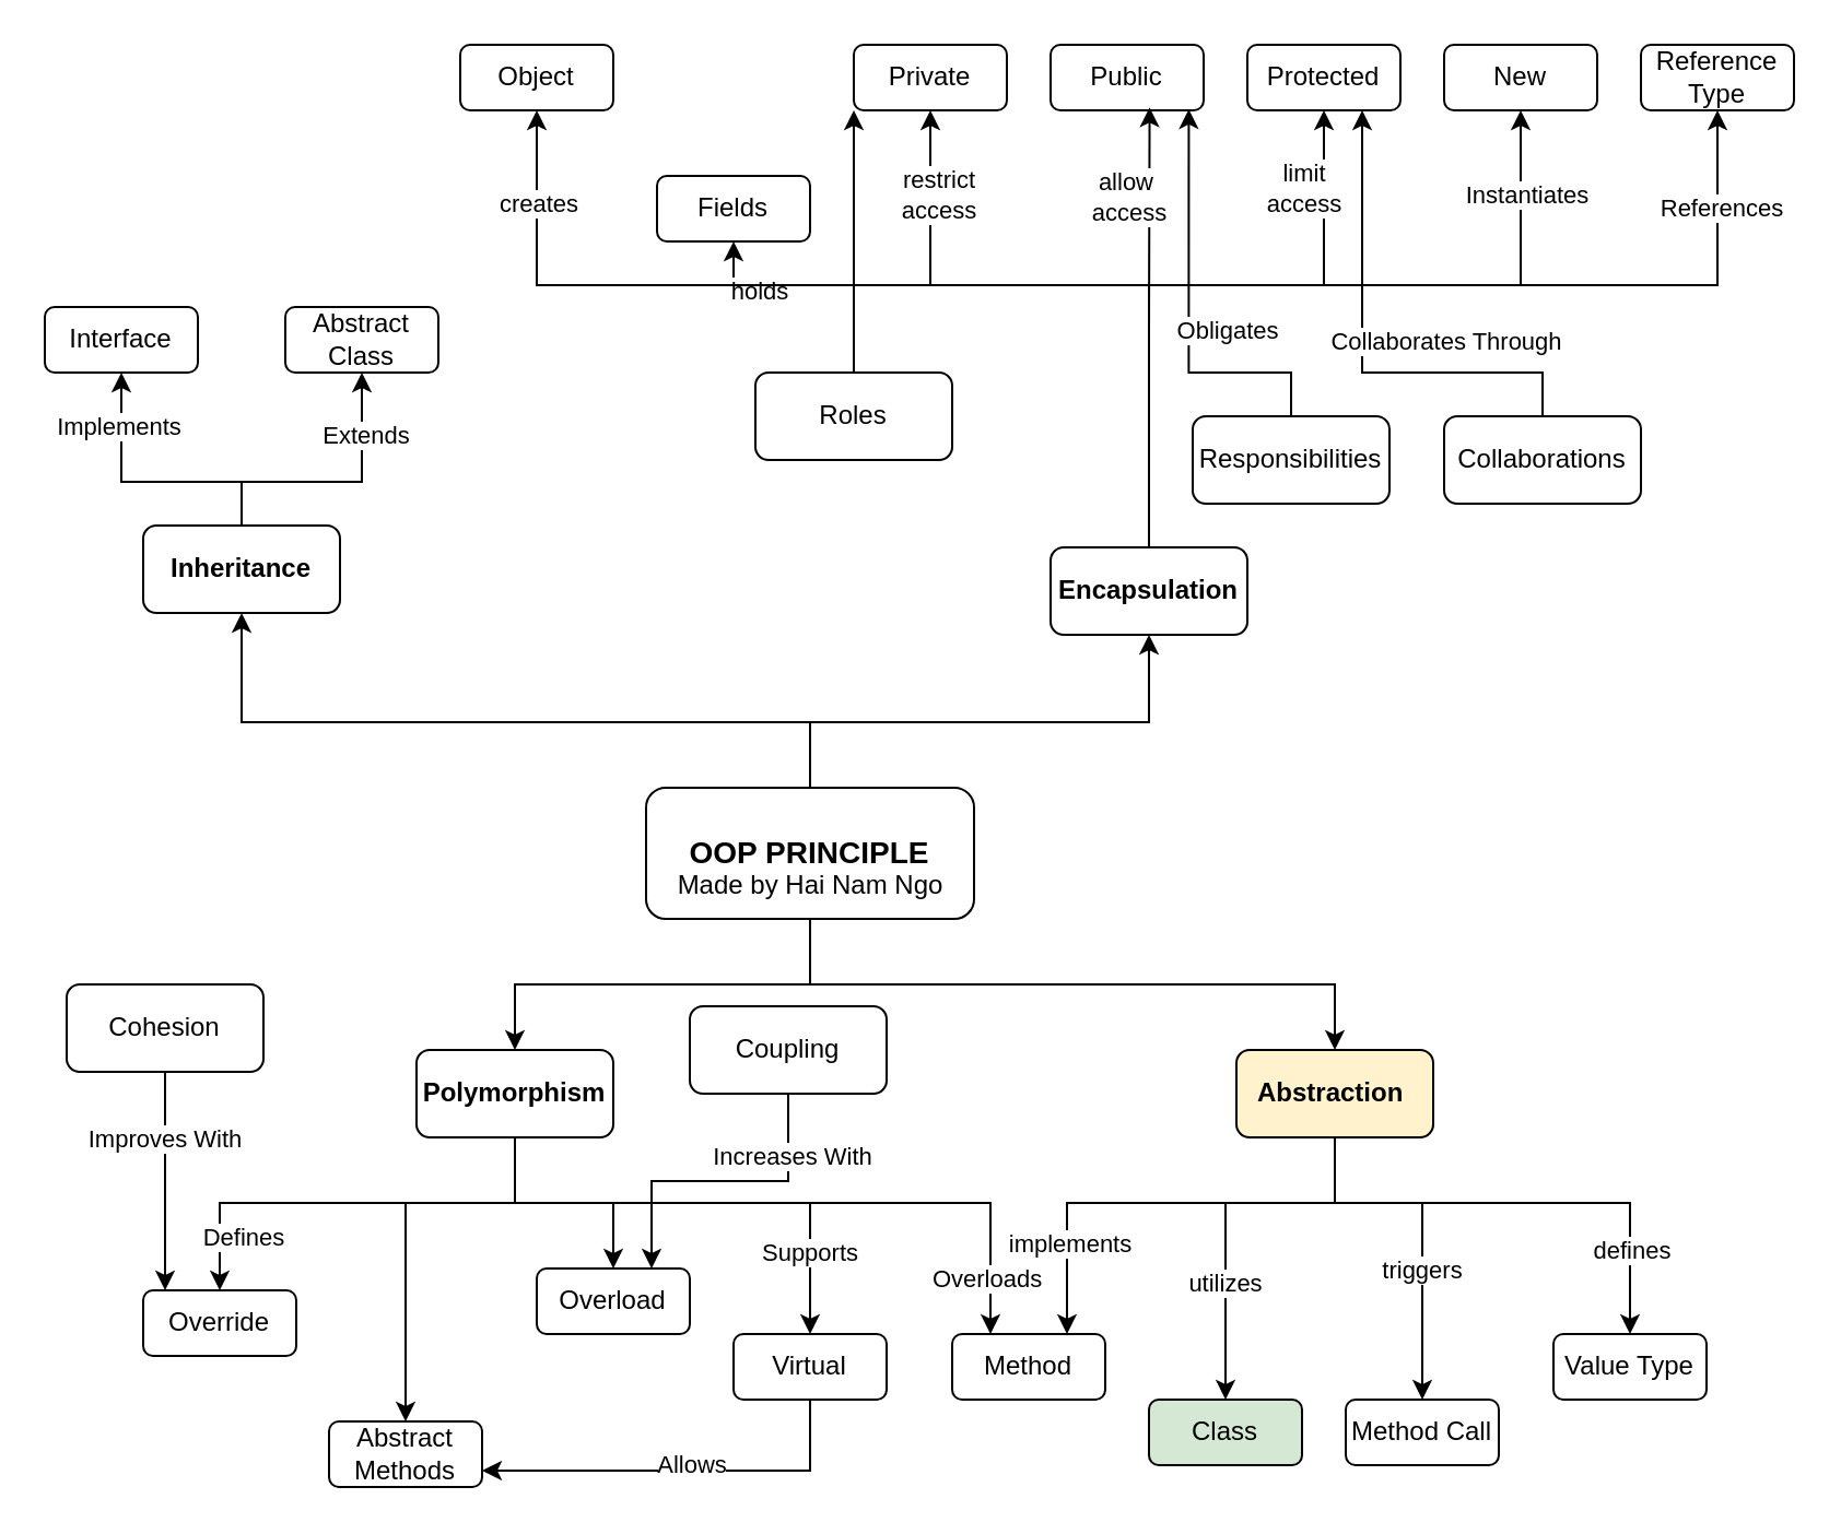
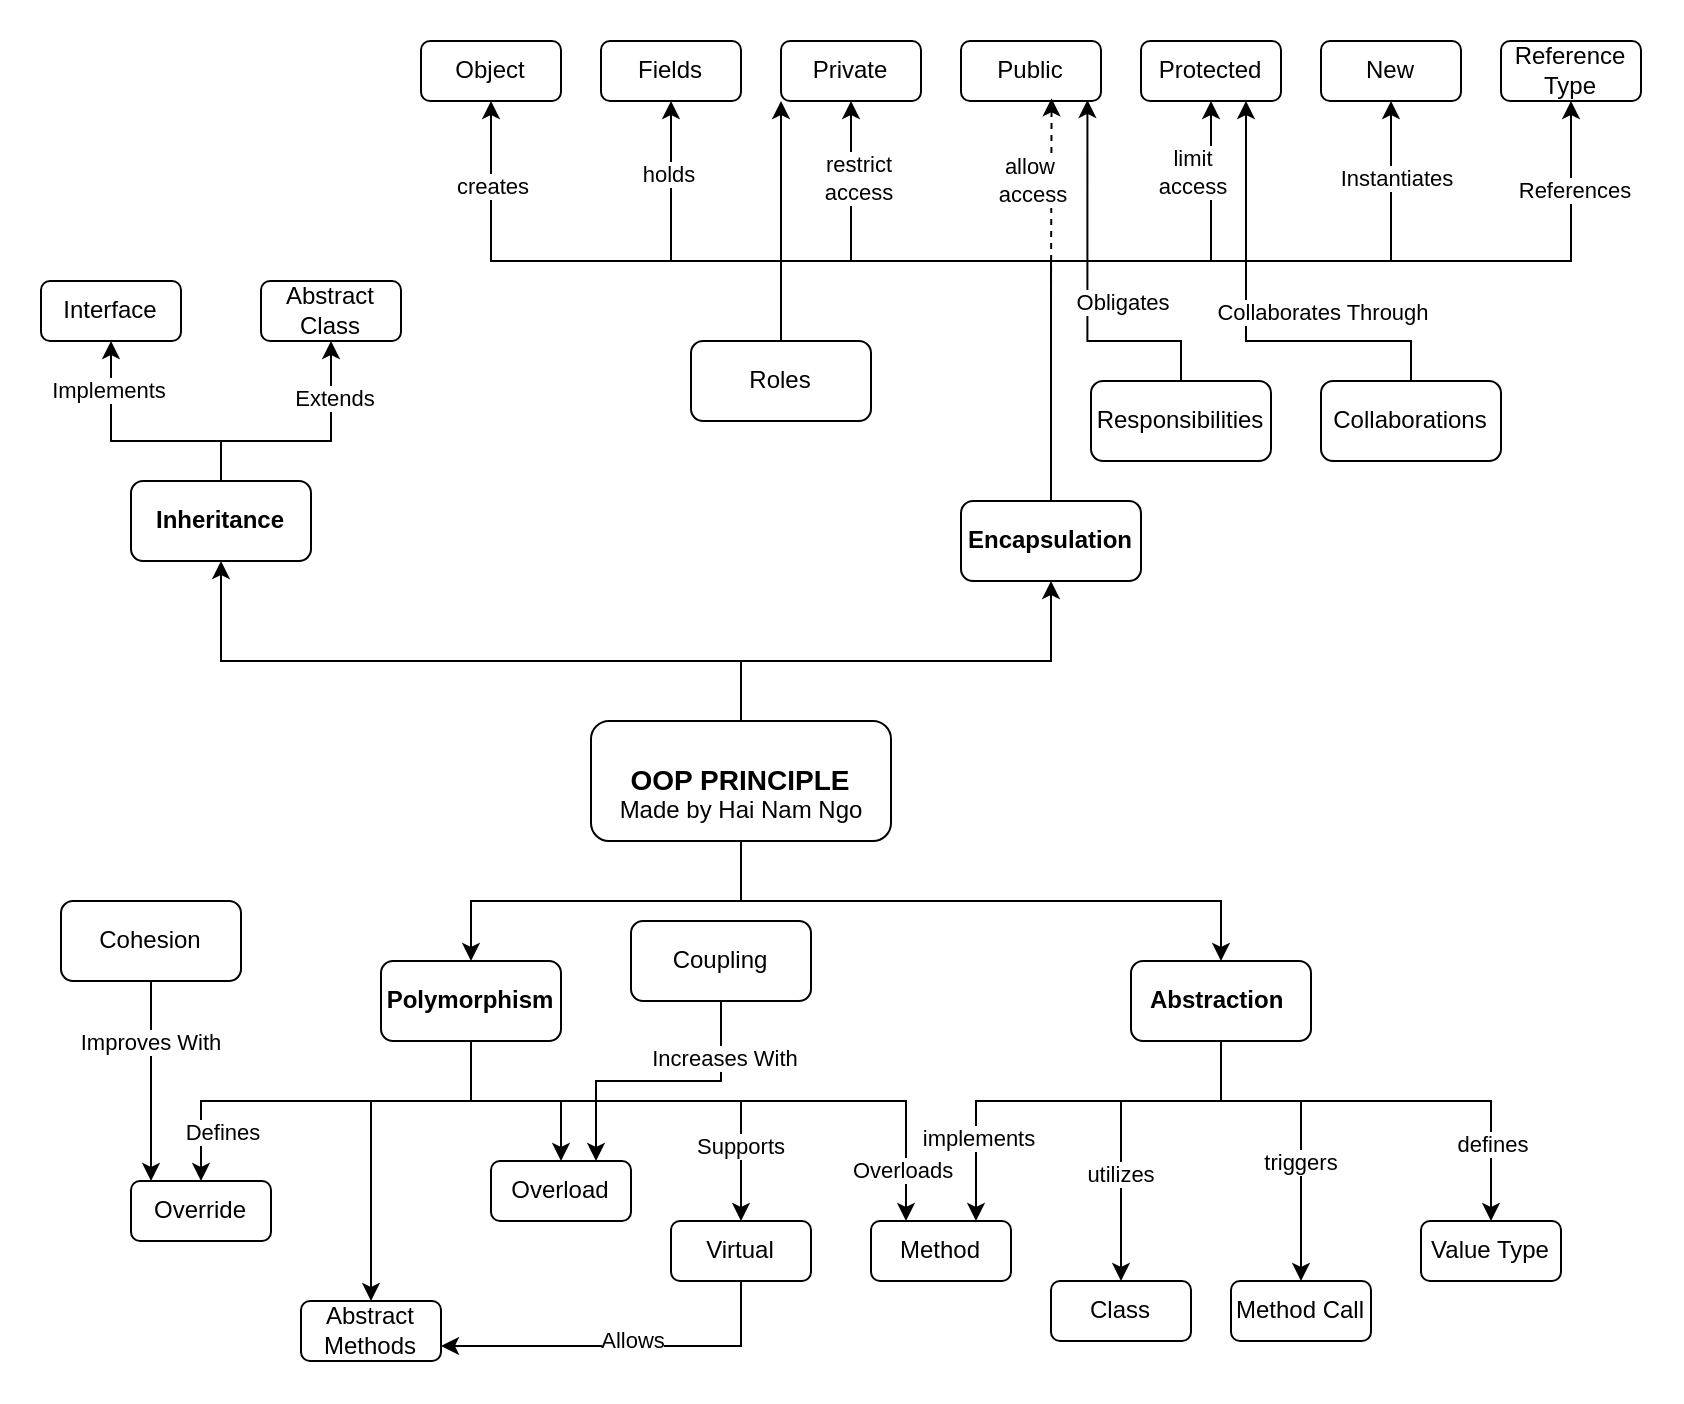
- <mxCell id="42" value="Fields" style="rounded=1;whiteSpace=wrap;html=1;direction=west;" vertex="1" parent="1"><mxGeometry x="300" y="80" width="70" height="30" as="geometry" /></mxCell>
+ <mxCell id="42" value="Fields" style="rounded=1;whiteSpace=wrap;html=1;direction=west;" vertex="1" parent="1"><mxGeometry x="300" y="20" width="70" height="30" as="geometry" /></mxCell>
- <mxCell id="69" style="edgeStyle=orthogonalEdgeStyle;rounded=0;orthogonalLoop=1;jettySize=auto;html=1;entryX=0.353;entryY=0.044;entryDx=0;entryDy=0;entryPerimeter=0;" edge="1" parent="1" source="23" target="60"><mxGeometry relative="1" as="geometry" /></mxCell>
+ <mxCell id="69" style="edgeStyle=orthogonalEdgeStyle;rounded=0;orthogonalLoop=1;jettySize=auto;html=1;entryX=0.353;entryY=0.044;entryDx=0;entryDy=0;entryPerimeter=0;dashed=1;" edge="1" parent="1" source="23" target="60"><mxGeometry relative="1" as="geometry" /></mxCell>
- <mxCell id="10" value="&lt;b&gt;Abstraction&amp;nbsp;&lt;/b&gt;" style="rounded=1;whiteSpace=wrap;html=1;fillColor=#fff2cc;" vertex="1" parent="1"><mxGeometry x="565" y="480" width="90" height="40" as="geometry" /></mxCell>
+ <mxCell id="10" value="&lt;b&gt;Abstraction&amp;nbsp;&lt;/b&gt;" style="rounded=1;whiteSpace=wrap;html=1;" vertex="1" parent="1"><mxGeometry x="565" y="480" width="90" height="40" as="geometry" /></mxCell>
- <mxCell id="38" value="Class" style="rounded=1;whiteSpace=wrap;html=1;fillColor=#d5e8d4;" vertex="1" parent="1"><mxGeometry x="525" y="640" width="70" height="30" as="geometry" /></mxCell>
+ <mxCell id="38" value="Class" style="rounded=1;whiteSpace=wrap;html=1;" vertex="1" parent="1"><mxGeometry x="525" y="640" width="70" height="30" as="geometry" /></mxCell>
